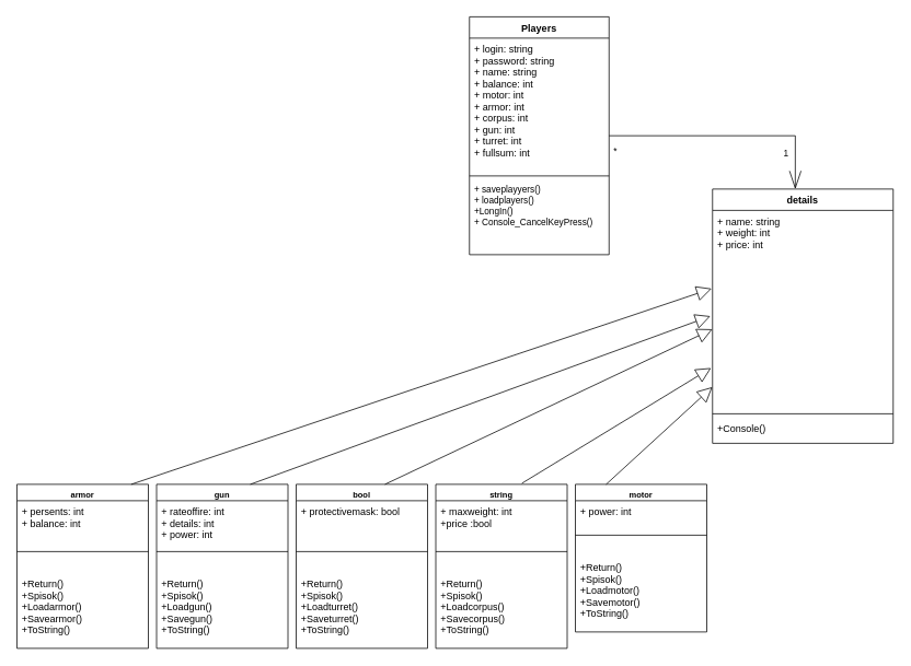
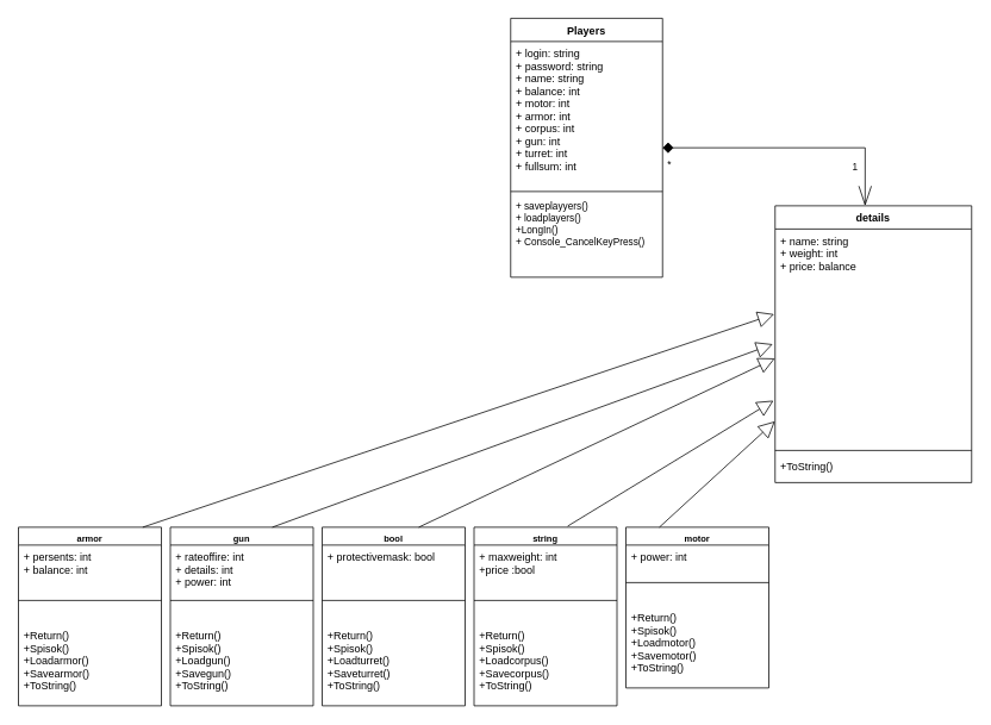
- <mxCell id="14" value="" style="endArrow=none;html=1;edgeStyle=orthogonalEdgeStyle;rounded=0;startArrow=openThin;startFill=0;endSize=10;startSize=20;exitX=0.458;exitY=0;exitDx=0;exitDy=0;exitPerimeter=0;" parent="1" source="10" target="6" edge="1"><mxGeometry relative="1" as="geometry"><mxPoint x="980" y="220" as="sourcePoint" /><mxPoint x="830" y="184" as="targetPoint" /><Array as="points" /></mxGeometry></mxCell>
+ <mxCell id="14" value="" style="endArrow=diamond;html=1;edgeStyle=orthogonalEdgeStyle;rounded=0;startArrow=openThin;startFill=0;endSize=10;startSize=20;exitX=0.458;exitY=0;exitDx=0;exitDy=0;exitPerimeter=0;" parent="1" source="10" target="6" edge="1"><mxGeometry relative="1" as="geometry"><mxPoint x="980" y="220" as="sourcePoint" /><mxPoint x="830" y="184" as="targetPoint" /><Array as="points" /></mxGeometry></mxCell>
- <mxCell id="11" value="+ name: string&#10;+ weight: int&#10;+ price: int&#10;" style="text;strokeColor=none;fillColor=none;align=left;verticalAlign=top;spacingLeft=4;spacingRight=4;overflow=hidden;rotatable=0;points=[[0,0.5],[1,0.5]];portConstraint=eastwest;" parent="10" vertex="1"><mxGeometry y="26" width="220" height="244" as="geometry" /></mxCell>
+ <mxCell id="11" value="+ name: string&#10;+ weight: int&#10;+ price: balance&#10;" style="text;strokeColor=none;fillColor=none;align=left;verticalAlign=top;spacingLeft=4;spacingRight=4;overflow=hidden;rotatable=0;points=[[0,0.5],[1,0.5]];portConstraint=eastwest;" parent="10" vertex="1"><mxGeometry y="26" width="220" height="244" as="geometry" /></mxCell>
- <mxCell id="13" value="+Console()&#10;" style="text;strokeColor=none;fillColor=none;align=left;verticalAlign=top;spacingLeft=4;spacingRight=4;overflow=hidden;rotatable=0;points=[[0,0.5],[1,0.5]];portConstraint=eastwest;" parent="10" vertex="1"><mxGeometry y="278" width="220" height="32" as="geometry" /></mxCell>
+ <mxCell id="13" value="+ToString()&#10;" style="text;strokeColor=none;fillColor=none;align=left;verticalAlign=top;spacingLeft=4;spacingRight=4;overflow=hidden;rotatable=0;points=[[0,0.5],[1,0.5]];portConstraint=eastwest;" parent="10" vertex="1"><mxGeometry y="278" width="220" height="32" as="geometry" /></mxCell>
